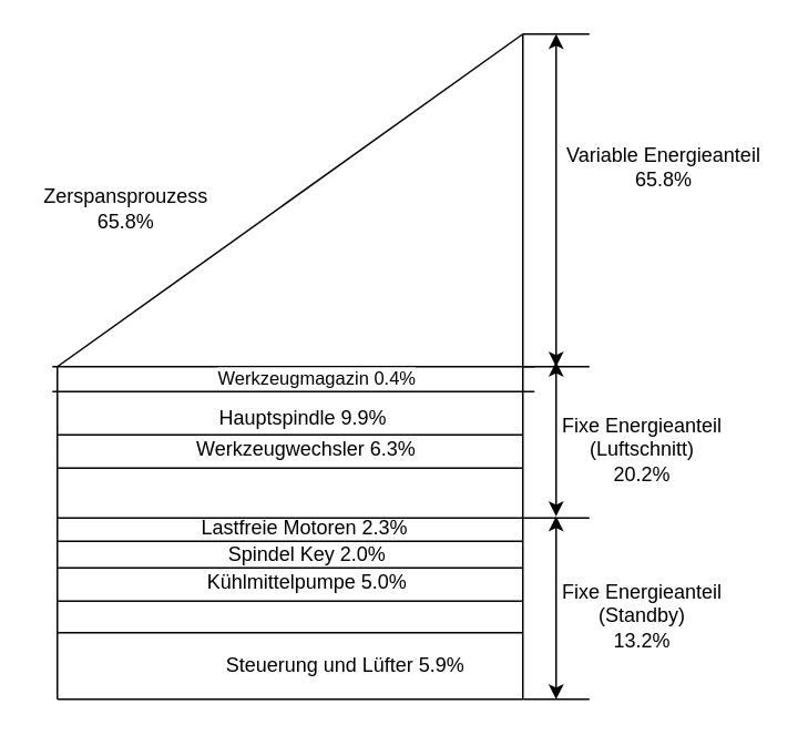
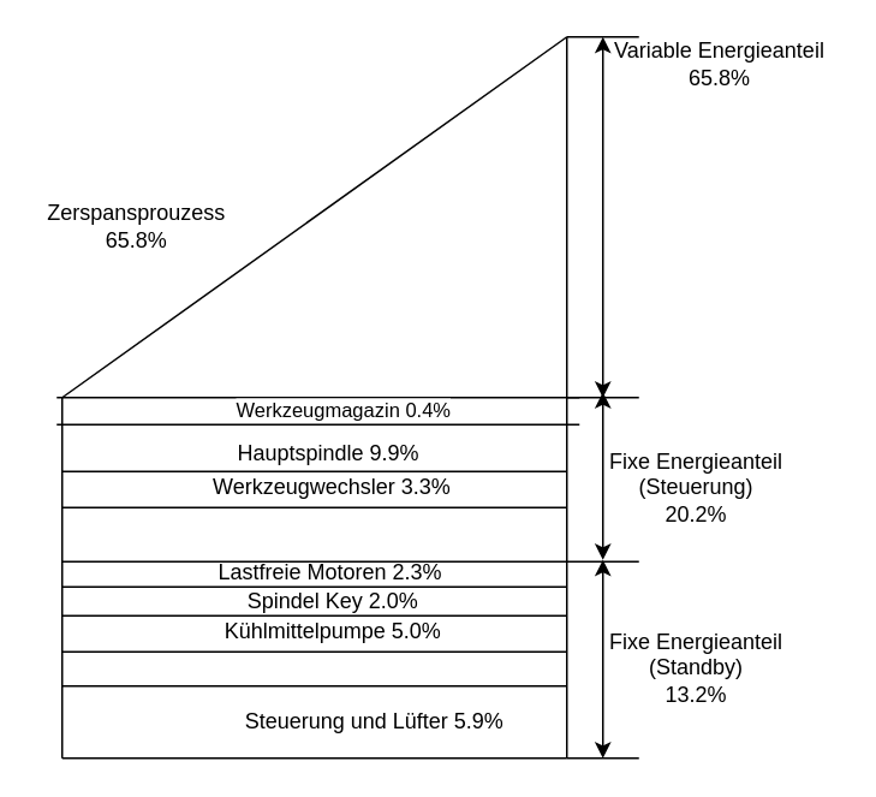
- <mxCell id="9" value="Variable Energieanteil&lt;br&gt;65.8%" style="text;html=1;strokeColor=none;fillColor=none;align=center;verticalAlign=middle;whiteSpace=wrap;rounded=0;" parent="1" vertex="1"><mxGeometry x="334" y="90" width="130" height="20" as="geometry" /></mxCell>
+ <mxCell id="9" value="Variable Energieanteil&lt;br&gt;65.8%" style="text;html=1;strokeColor=none;fillColor=none;align=center;verticalAlign=middle;whiteSpace=wrap;rounded=0;" parent="1" vertex="1"><mxGeometry x="334" y="25" width="130" height="20" as="geometry" /></mxCell>
- <mxCell id="20" value="Werkzeugwechsler 6.3%" style="text;html=1;strokeColor=none;fillColor=none;align=center;verticalAlign=middle;whiteSpace=wrap;rounded=0;" parent="1" vertex="1"><mxGeometry x="98" y="260" width="172" height="20" as="geometry" /></mxCell>
+ <mxCell id="20" value="Werkzeugwechsler 3.3%" style="text;html=1;strokeColor=none;fillColor=none;align=center;verticalAlign=middle;whiteSpace=wrap;rounded=0;" parent="1" vertex="1"><mxGeometry x="98" y="260" width="172" height="20" as="geometry" /></mxCell>
- <mxCell id="29" value="Fixe Energieanteil&lt;br&gt;(Luftschnitt)&lt;br&gt;20.2%" style="text;html=1;strokeColor=none;fillColor=none;align=center;verticalAlign=middle;whiteSpace=wrap;rounded=0;" parent="1" vertex="1"><mxGeometry x="321" y="260" width="130" height="20" as="geometry" /></mxCell>
+ <mxCell id="29" value="Fixe Energieanteil&lt;br&gt;(Steuerung)&lt;br&gt;20.2%" style="text;html=1;strokeColor=none;fillColor=none;align=center;verticalAlign=middle;whiteSpace=wrap;rounded=0;" parent="1" vertex="1"><mxGeometry x="321" y="260" width="130" height="20" as="geometry" /></mxCell>
